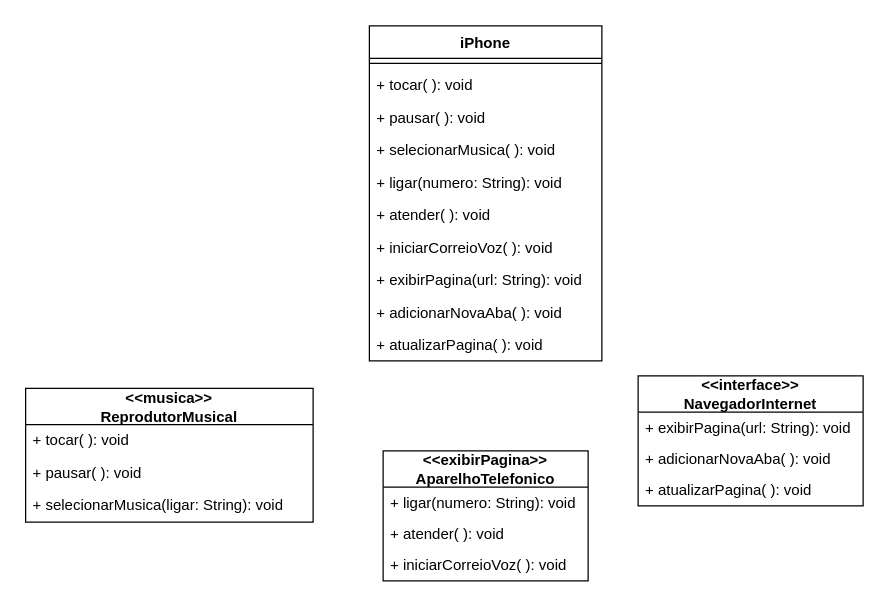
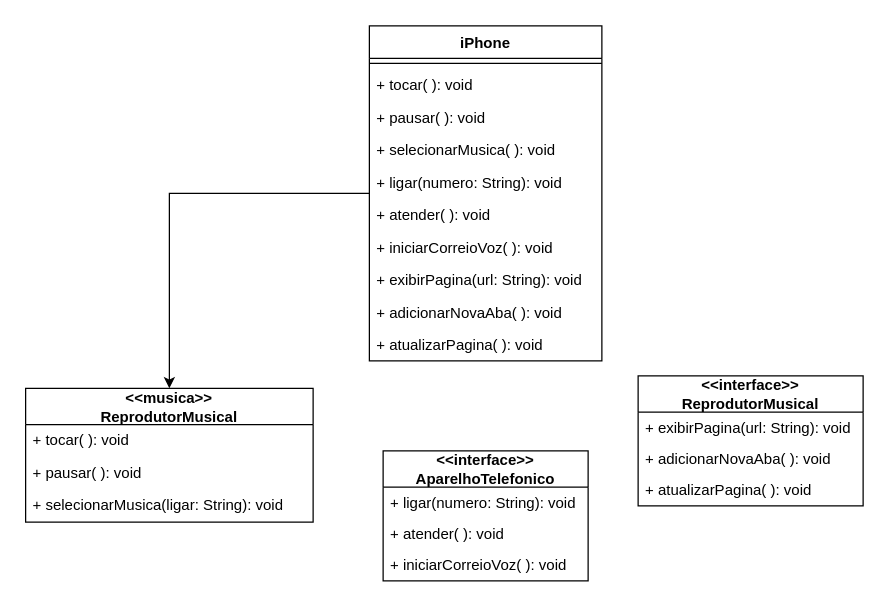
+ <mxCell id="2" style="edgeStyle=orthogonalEdgeStyle;rounded=0;orthogonalLoop=1;jettySize=auto;html=1;entryX=0.5;entryY=0;entryDx=0;entryDy=0;" edge="1" parent="1" source="3" target="14"><mxGeometry relative="1" as="geometry" /></mxCell>
- <mxCell id="23" value="&lt;div&gt;&amp;lt;&amp;lt;interface&amp;gt;&amp;gt;&lt;br&gt;&lt;/div&gt;&lt;div&gt;NavegadorInternet&lt;/div&gt;" style="swimlane;fontStyle=1;align=center;verticalAlign=middle;childLayout=stackLayout;horizontal=1;startSize=29;horizontalStack=0;resizeParent=1;resizeParentMax=0;resizeLast=0;collapsible=0;marginBottom=0;html=1;whiteSpace=wrap;container=1;" vertex="1" parent="22"><mxGeometry width="180" height="104" as="geometry" /></mxCell>
+ <mxCell id="23" value="&lt;div&gt;&amp;lt;&amp;lt;interface&amp;gt;&amp;gt;&lt;br&gt;&lt;/div&gt;&lt;div&gt;ReprodutorMusical&lt;/div&gt;" style="swimlane;fontStyle=1;align=center;verticalAlign=middle;childLayout=stackLayout;horizontal=1;startSize=29;horizontalStack=0;resizeParent=1;resizeParentMax=0;resizeLast=0;collapsible=0;marginBottom=0;html=1;whiteSpace=wrap;container=1;" vertex="1" parent="22"><mxGeometry width="180" height="104" as="geometry" /></mxCell>
- <mxCell id="18" value="&lt;div&gt;&amp;lt;&amp;lt;exibirPagina&amp;gt;&amp;gt;&lt;br&gt;&lt;/div&gt;&lt;div&gt;AparelhoTelefonico&lt;/div&gt;" style="swimlane;fontStyle=1;align=center;verticalAlign=middle;childLayout=stackLayout;horizontal=1;startSize=29;horizontalStack=0;resizeParent=1;resizeParentMax=0;resizeLast=0;collapsible=0;marginBottom=0;html=1;whiteSpace=wrap;" vertex="1" parent="1"><mxGeometry x="306" y="360" width="164" height="104" as="geometry" /></mxCell>
+ <mxCell id="18" value="&lt;div&gt;&amp;lt;&amp;lt;interface&amp;gt;&amp;gt;&lt;br&gt;&lt;/div&gt;&lt;div&gt;AparelhoTelefonico&lt;/div&gt;" style="swimlane;fontStyle=1;align=center;verticalAlign=middle;childLayout=stackLayout;horizontal=1;startSize=29;horizontalStack=0;resizeParent=1;resizeParentMax=0;resizeLast=0;collapsible=0;marginBottom=0;html=1;whiteSpace=wrap;" vertex="1" parent="1"><mxGeometry x="306" y="360" width="164" height="104" as="geometry" /></mxCell>
